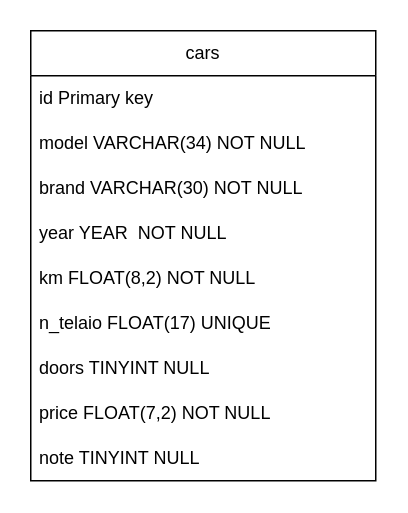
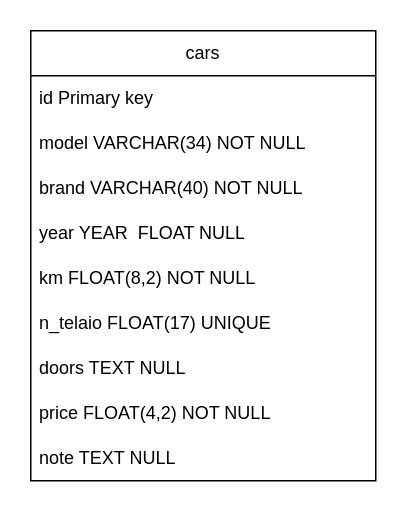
- <mxCell id="5" value="brand VARCHAR(30) NOT NULL" style="text;strokeColor=none;fillColor=none;align=left;verticalAlign=middle;spacingLeft=4;spacingRight=4;overflow=hidden;points=[[0,0.5],[1,0.5]];portConstraint=eastwest;rotatable=0;whiteSpace=wrap;html=1;" vertex="1" parent="2"><mxGeometry y="90" width="230" height="30" as="geometry" /></mxCell>
+ <mxCell id="5" value="brand VARCHAR(40) NOT NULL" style="text;strokeColor=none;fillColor=none;align=left;verticalAlign=middle;spacingLeft=4;spacingRight=4;overflow=hidden;points=[[0,0.5],[1,0.5]];portConstraint=eastwest;rotatable=0;whiteSpace=wrap;html=1;" vertex="1" parent="2"><mxGeometry y="90" width="230" height="30" as="geometry" /></mxCell>
- <mxCell id="6" value="year YEAR&amp;nbsp; NOT NULL" style="text;strokeColor=none;fillColor=none;align=left;verticalAlign=middle;spacingLeft=4;spacingRight=4;overflow=hidden;points=[[0,0.5],[1,0.5]];portConstraint=eastwest;rotatable=0;whiteSpace=wrap;html=1;" vertex="1" parent="2"><mxGeometry y="120" width="230" height="30" as="geometry" /></mxCell>
+ <mxCell id="6" value="year YEAR&amp;nbsp; FLOAT NULL" style="text;strokeColor=none;fillColor=none;align=left;verticalAlign=middle;spacingLeft=4;spacingRight=4;overflow=hidden;points=[[0,0.5],[1,0.5]];portConstraint=eastwest;rotatable=0;whiteSpace=wrap;html=1;" vertex="1" parent="2"><mxGeometry y="120" width="230" height="30" as="geometry" /></mxCell>
- <mxCell id="9" value="doors TINYINT NULL" style="text;strokeColor=none;fillColor=none;align=left;verticalAlign=middle;spacingLeft=4;spacingRight=4;overflow=hidden;points=[[0,0.5],[1,0.5]];portConstraint=eastwest;rotatable=0;whiteSpace=wrap;html=1;" vertex="1" parent="2"><mxGeometry y="210" width="230" height="30" as="geometry" /></mxCell>
+ <mxCell id="9" value="doors TEXT NULL" style="text;strokeColor=none;fillColor=none;align=left;verticalAlign=middle;spacingLeft=4;spacingRight=4;overflow=hidden;points=[[0,0.5],[1,0.5]];portConstraint=eastwest;rotatable=0;whiteSpace=wrap;html=1;" vertex="1" parent="2"><mxGeometry y="210" width="230" height="30" as="geometry" /></mxCell>
- <mxCell id="10" value="price FLOAT(7,2) NOT NULL" style="text;strokeColor=none;fillColor=none;align=left;verticalAlign=middle;spacingLeft=4;spacingRight=4;overflow=hidden;points=[[0,0.5],[1,0.5]];portConstraint=eastwest;rotatable=0;whiteSpace=wrap;html=1;" vertex="1" parent="2"><mxGeometry y="240" width="230" height="30" as="geometry" /></mxCell>
+ <mxCell id="10" value="price FLOAT(4,2) NOT NULL" style="text;strokeColor=none;fillColor=none;align=left;verticalAlign=middle;spacingLeft=4;spacingRight=4;overflow=hidden;points=[[0,0.5],[1,0.5]];portConstraint=eastwest;rotatable=0;whiteSpace=wrap;html=1;" vertex="1" parent="2"><mxGeometry y="240" width="230" height="30" as="geometry" /></mxCell>
- <mxCell id="11" value="note TINYINT NULL" style="text;strokeColor=none;fillColor=none;align=left;verticalAlign=middle;spacingLeft=4;spacingRight=4;overflow=hidden;points=[[0,0.5],[1,0.5]];portConstraint=eastwest;rotatable=0;whiteSpace=wrap;html=1;" vertex="1" parent="2"><mxGeometry y="270" width="230" height="30" as="geometry" /></mxCell>
+ <mxCell id="11" value="note TEXT NULL" style="text;strokeColor=none;fillColor=none;align=left;verticalAlign=middle;spacingLeft=4;spacingRight=4;overflow=hidden;points=[[0,0.5],[1,0.5]];portConstraint=eastwest;rotatable=0;whiteSpace=wrap;html=1;" vertex="1" parent="2"><mxGeometry y="270" width="230" height="30" as="geometry" /></mxCell>
